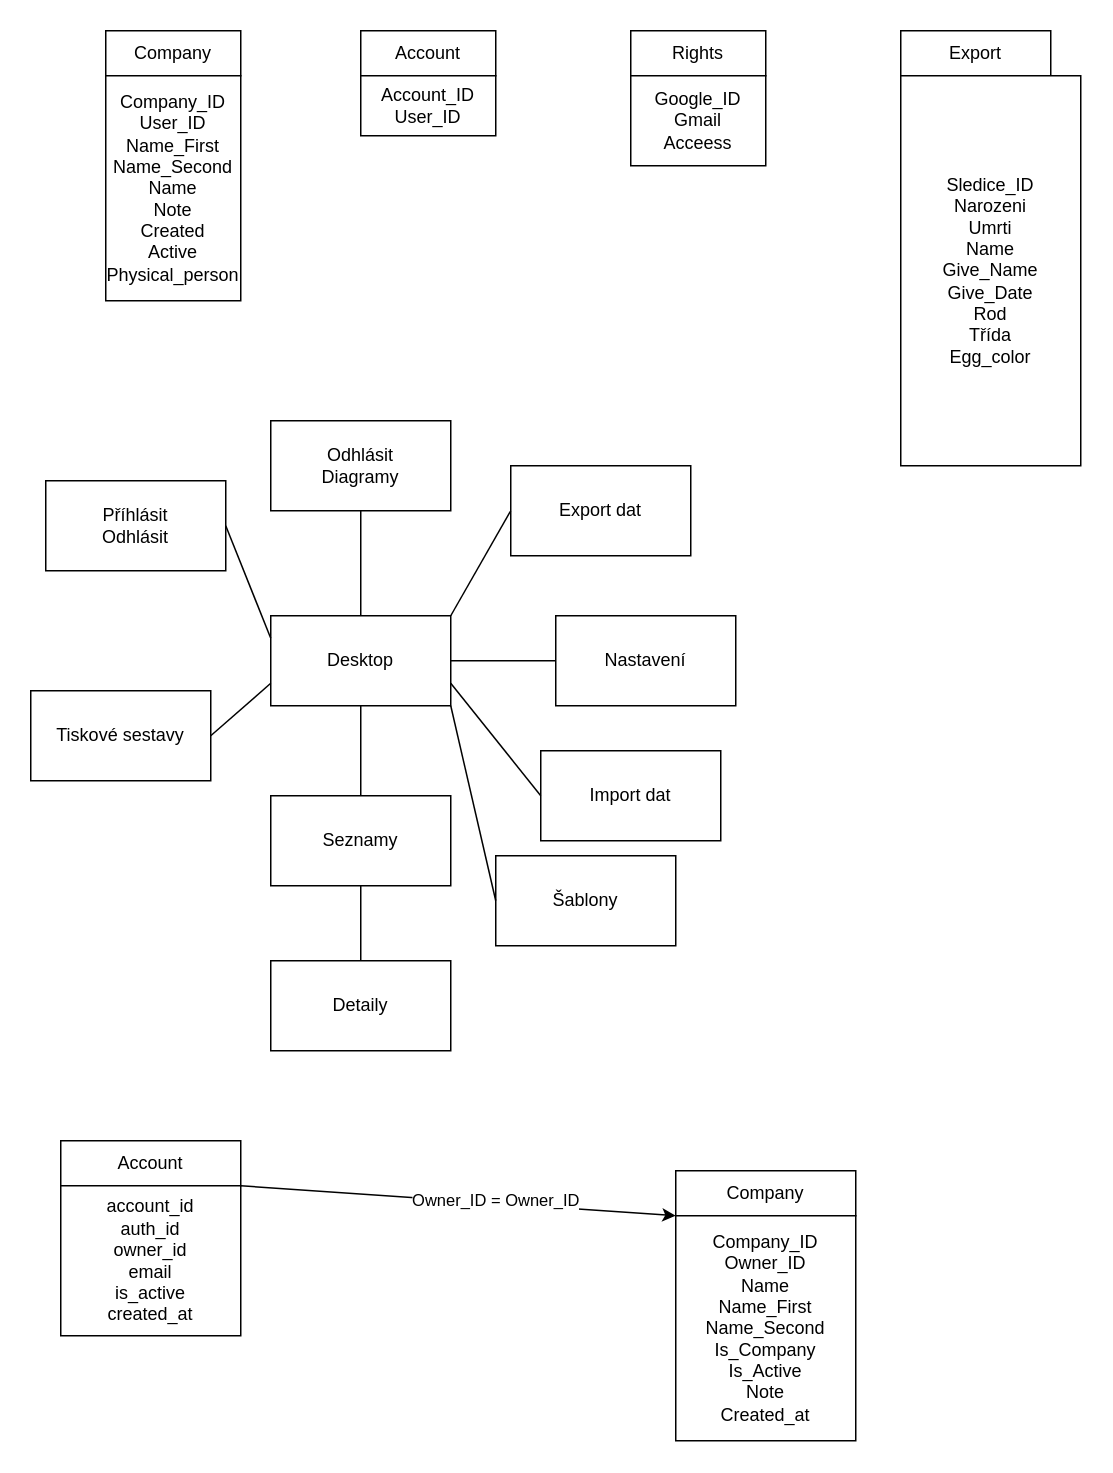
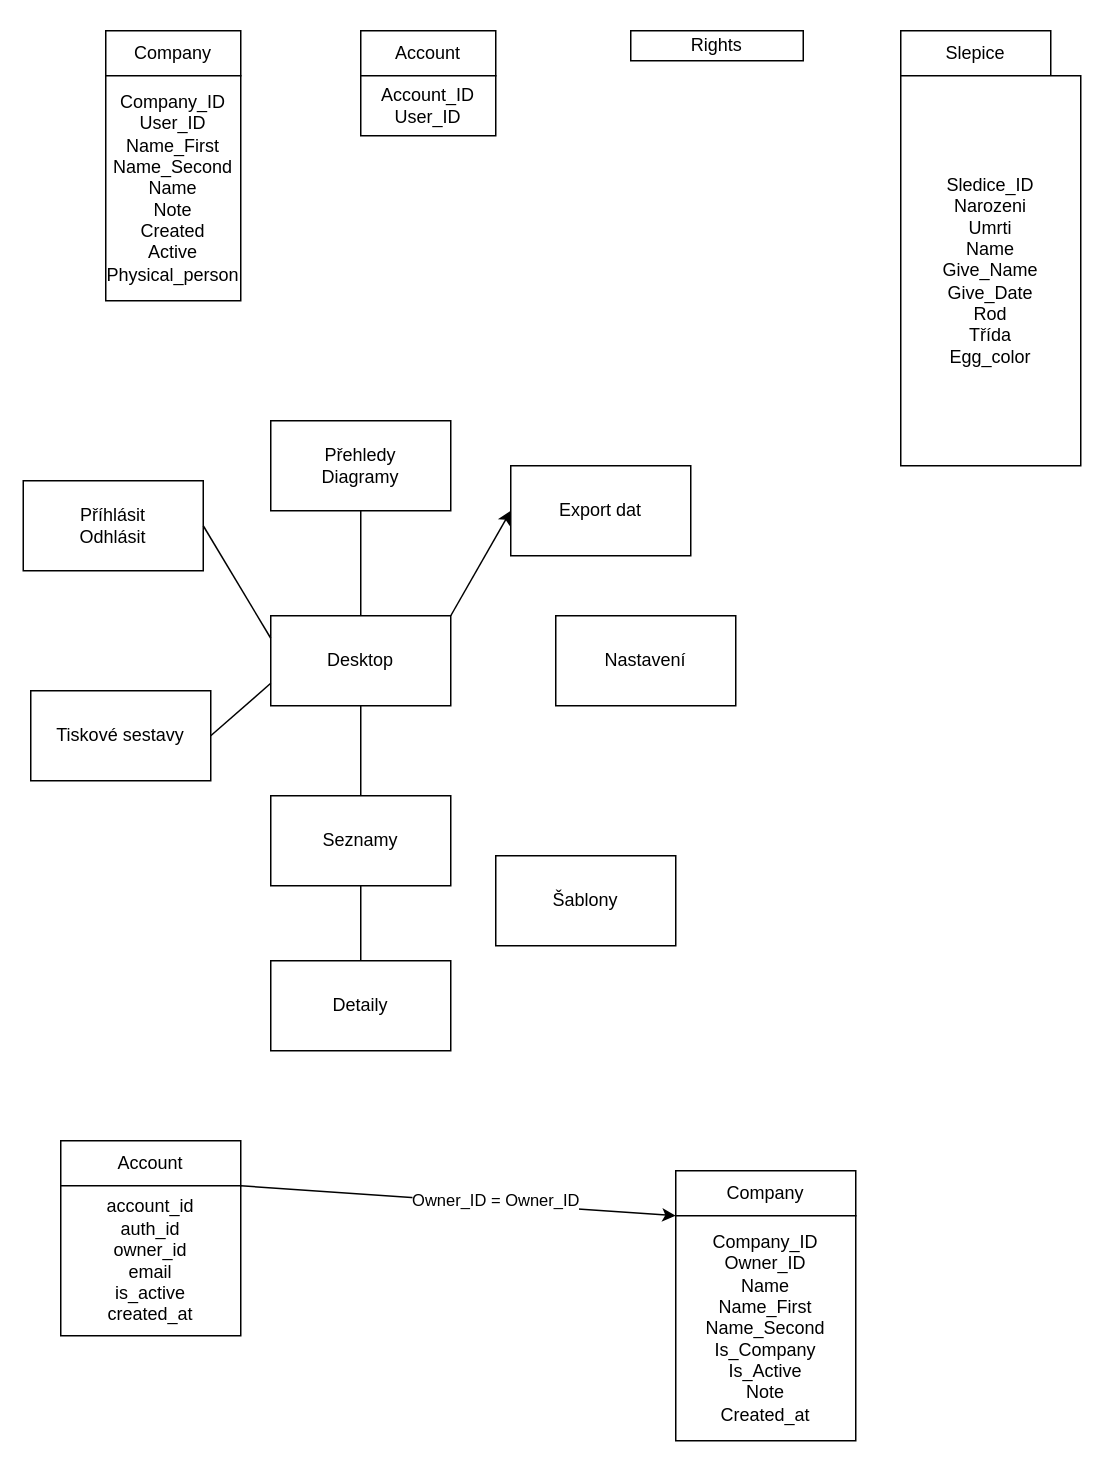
- <mxCell id="6" value="Rights" style="rounded=0;whiteSpace=wrap;html=1;" parent="1" vertex="1"><mxGeometry x="420" y="20" width="90" height="30" as="geometry" /></mxCell>
+ <mxCell id="6" value="Rights" style="rounded=0;whiteSpace=wrap;html=1;" parent="1" vertex="1"><mxGeometry x="420" y="20" width="115" height="20" as="geometry" /></mxCell>
- <mxCell id="8" value="Export" style="rounded=0;whiteSpace=wrap;html=1;" parent="1" vertex="1"><mxGeometry x="600" y="20" width="100" height="30" as="geometry" /></mxCell>
+ <mxCell id="8" value="Slepice" style="rounded=0;whiteSpace=wrap;html=1;" parent="1" vertex="1"><mxGeometry x="600" y="20" width="100" height="30" as="geometry" /></mxCell>
- <mxCell id="7" value="Google_ID&lt;div&gt;Gmail&lt;/div&gt;&lt;div&gt;Acceess&lt;/div&gt;" style="rounded=0;whiteSpace=wrap;html=1;" parent="1" vertex="1"><mxGeometry x="420" y="50" width="90" height="60" as="geometry" /></mxCell>
- <mxCell id="11" value="Odhlásit&lt;div&gt;Diagramy&lt;/div&gt;" style="rounded=0;whiteSpace=wrap;html=1;" parent="1" vertex="1"><mxGeometry x="180" y="280" width="120" height="60" as="geometry" /></mxCell>
+ <mxCell id="11" value="Přehledy&lt;div&gt;Diagramy&lt;/div&gt;" style="rounded=0;whiteSpace=wrap;html=1;" parent="1" vertex="1"><mxGeometry x="180" y="280" width="120" height="60" as="geometry" /></mxCell>
- <mxCell id="21" value="" style="endArrow=none;html=1;exitX=1;exitY=0;exitDx=0;exitDy=0;entryX=0;entryY=0.5;entryDx=0;entryDy=0;" parent="1" source="10" target="12" edge="1"><mxGeometry width="50" height="50" relative="1" as="geometry"><mxPoint x="420" y="450" as="sourcePoint" /><mxPoint x="470" y="400" as="targetPoint" /></mxGeometry></mxCell>
+ <mxCell id="21" value="" style="endArrow=classic;html=1;exitX=1;exitY=0;exitDx=0;exitDy=0;entryX=0;entryY=0.5;entryDx=0;entryDy=0;" parent="1" source="10" target="12" edge="1"><mxGeometry width="50" height="50" relative="1" as="geometry"><mxPoint x="420" y="450" as="sourcePoint" /><mxPoint x="470" y="400" as="targetPoint" /></mxGeometry></mxCell>
- <mxCell id="19" value="Příhlásit&lt;div&gt;Odhlásit&lt;/div&gt;" style="rounded=0;whiteSpace=wrap;html=1;" parent="1" vertex="1"><mxGeometry x="30" y="320" width="120" height="60" as="geometry" /></mxCell>
+ <mxCell id="19" value="Příhlásit&lt;div&gt;Odhlásit&lt;/div&gt;" style="rounded=0;whiteSpace=wrap;html=1;" parent="1" vertex="1"><mxGeometry x="15" y="320" width="120" height="60" as="geometry" /></mxCell>
- <mxCell id="22" value="" style="endArrow=none;html=1;exitX=1;exitY=0.5;exitDx=0;exitDy=0;entryX=0;entryY=0.5;entryDx=0;entryDy=0;" parent="1" source="10" target="13" edge="1"><mxGeometry width="50" height="50" relative="1" as="geometry"><mxPoint x="420" y="450" as="sourcePoint" /><mxPoint x="470" y="400" as="targetPoint" /></mxGeometry></mxCell>
- <mxCell id="23" value="" style="endArrow=none;html=1;exitX=1;exitY=0.75;exitDx=0;exitDy=0;entryX=0;entryY=0.5;entryDx=0;entryDy=0;" parent="1" source="10" target="14" edge="1"><mxGeometry width="50" height="50" relative="1" as="geometry"><mxPoint x="390" y="510" as="sourcePoint" /><mxPoint x="440" y="460" as="targetPoint" /></mxGeometry></mxCell>
- <mxCell id="14" value="Import dat" style="rounded=0;whiteSpace=wrap;html=1;" parent="1" vertex="1"><mxGeometry x="360" y="500" width="120" height="60" as="geometry" /></mxCell>
- <mxCell id="24" value="" style="endArrow=none;html=1;exitX=1;exitY=1;exitDx=0;exitDy=0;entryX=0;entryY=0.5;entryDx=0;entryDy=0;" parent="1" source="10" target="15" edge="1"><mxGeometry width="50" height="50" relative="1" as="geometry"><mxPoint x="390" y="510" as="sourcePoint" /><mxPoint x="440" y="460" as="targetPoint" /></mxGeometry></mxCell>
